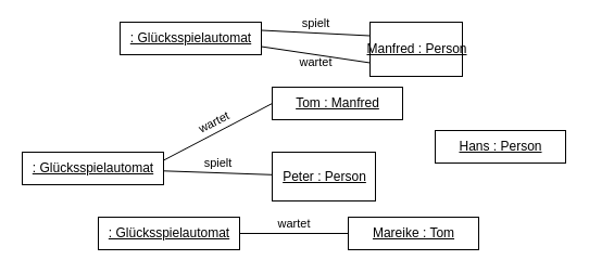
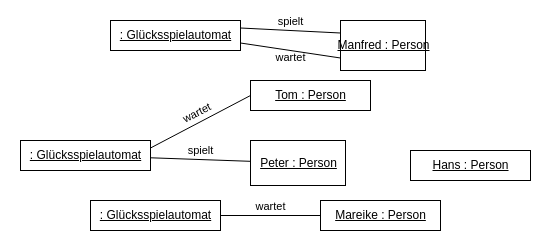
- <mxCell id="2" value="&lt;u&gt;Tom : Manfred&lt;br&gt;&lt;/u&gt;" style="html=1;fontStyle=0" parent="1" vertex="1"><mxGeometry x="250" y="80" width="120" height="30" as="geometry" /></mxCell>
+ <mxCell id="2" value="&lt;u&gt;Tom : Person&lt;br&gt;&lt;/u&gt;" style="html=1;fontStyle=0" parent="1" vertex="1"><mxGeometry x="250" y="80" width="120" height="30" as="geometry" /></mxCell>
- <mxCell id="9" value="&lt;div&gt;&lt;u&gt;Hans : Person&lt;/u&gt;&lt;/div&gt;" style="html=1;fontStyle=0" parent="1" vertex="1"><mxGeometry x="400" y="120" width="120" height="30" as="geometry" /></mxCell>
+ <mxCell id="9" value="&lt;div&gt;&lt;u&gt;Hans : Person&lt;/u&gt;&lt;/div&gt;" style="html=1;fontStyle=0" parent="1" vertex="1"><mxGeometry x="410" y="150" width="120" height="30" as="geometry" /></mxCell>
- <mxCell id="7" value="&lt;u&gt;Mareike : Tom&lt;br&gt;&lt;/u&gt;" style="html=1;fontStyle=0" parent="1" vertex="1"><mxGeometry x="320" y="200" width="120" height="30" as="geometry" /></mxCell>
+ <mxCell id="7" value="&lt;u&gt;Mareike : Person&lt;br&gt;&lt;/u&gt;" style="html=1;fontStyle=0" parent="1" vertex="1"><mxGeometry x="320" y="200" width="120" height="30" as="geometry" /></mxCell>
